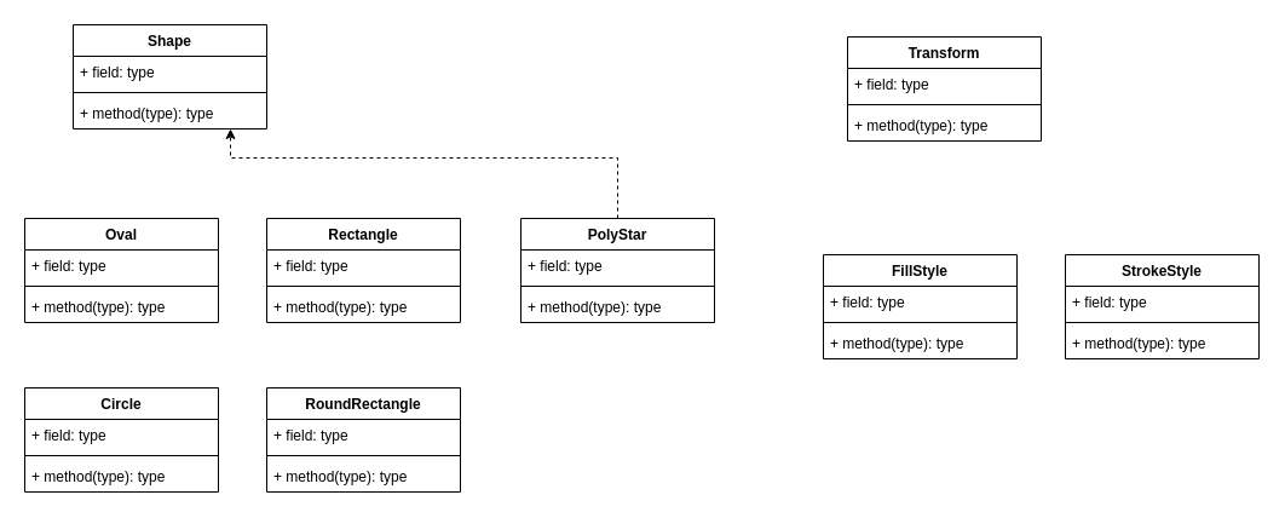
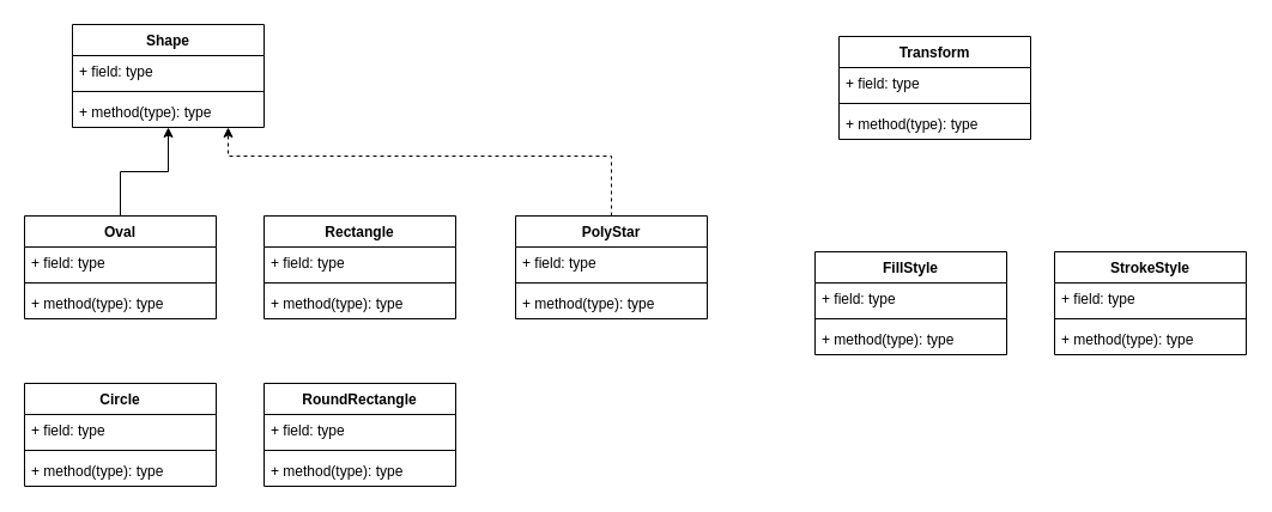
+ <mxCell id="6" style="edgeStyle=orthogonalEdgeStyle;rounded=0;orthogonalLoop=1;jettySize=auto;html=1;" edge="1" parent="1" source="7" target="2"><mxGeometry relative="1" as="geometry" /></mxCell>
